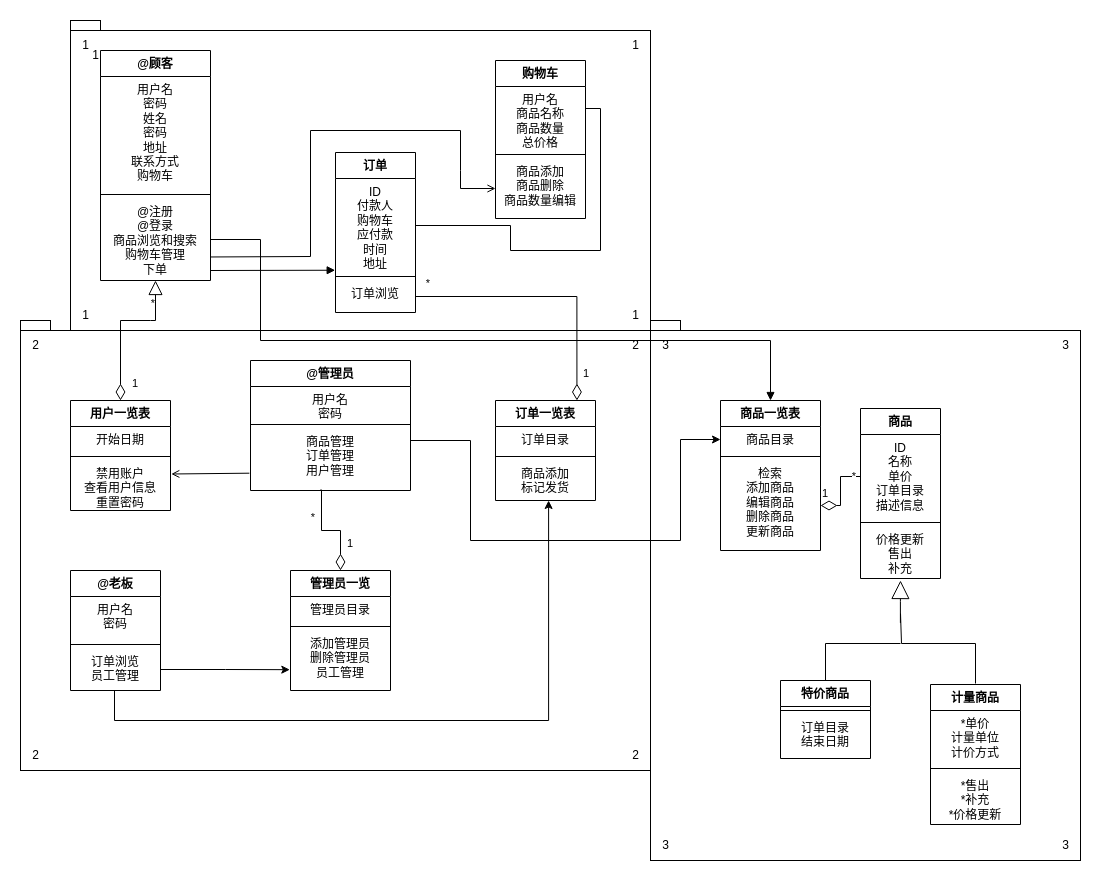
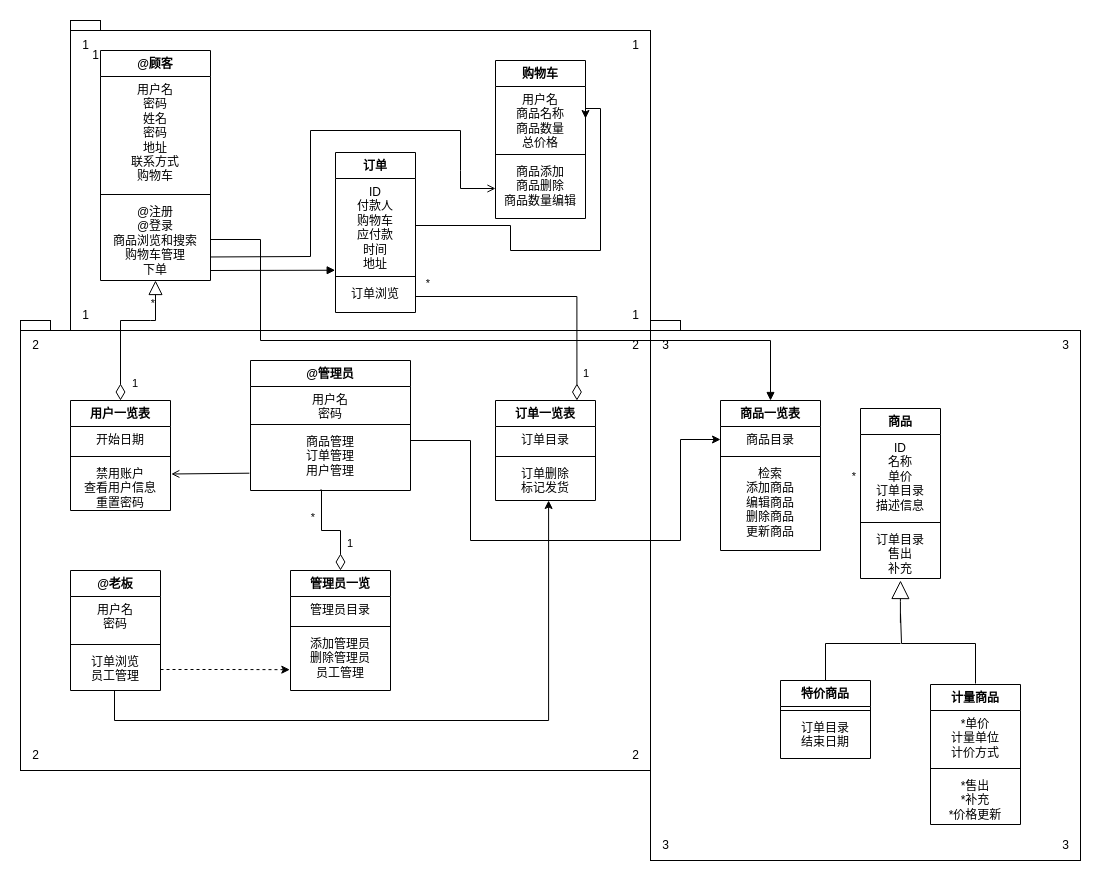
- <mxCell id="23" value="" style="endArrow=none;html=1;edgeStyle=orthogonalEdgeStyle;rounded=0;exitX=1;exitY=0.5;exitDx=0;exitDy=0;entryX=1;entryY=0.5;entryDx=0;entryDy=0;" edge="1" parent="1" source="6" target="16"><mxGeometry relative="1" as="geometry"><mxPoint x="320" y="200" as="sourcePoint" /><mxPoint x="480" y="200" as="targetPoint" /><Array as="points"><mxPoint x="510" y="225" /><mxPoint x="510" y="250" /><mxPoint x="600" y="250" /><mxPoint x="600" y="108" /><mxPoint x="585" y="108" /></Array></mxGeometry></mxCell>
+ <mxCell id="23" value="" style="endArrow=classic;html=1;edgeStyle=orthogonalEdgeStyle;rounded=0;exitX=1;exitY=0.5;exitDx=0;exitDy=0;entryX=1;entryY=0.5;entryDx=0;entryDy=0;" edge="1" parent="1" source="6" target="16"><mxGeometry relative="1" as="geometry"><mxPoint x="320" y="200" as="sourcePoint" /><mxPoint x="480" y="200" as="targetPoint" /><Array as="points"><mxPoint x="510" y="225" /><mxPoint x="510" y="250" /><mxPoint x="600" y="250" /><mxPoint x="600" y="108" /><mxPoint x="585" y="108" /></Array></mxGeometry></mxCell>
- <mxCell id="28" value="商品添加&lt;br&gt;标记发货" style="text;strokeColor=none;fillColor=none;align=center;verticalAlign=top;spacingLeft=4;spacingRight=4;overflow=hidden;rotatable=0;points=[[0,0.5],[1,0.5]];portConstraint=eastwest;whiteSpace=wrap;html=1;" vertex="1" parent="25"><mxGeometry y="60" width="100" height="40" as="geometry" /></mxCell>
+ <mxCell id="28" value="订单删除&lt;br&gt;标记发货" style="text;strokeColor=none;fillColor=none;align=center;verticalAlign=top;spacingLeft=4;spacingRight=4;overflow=hidden;rotatable=0;points=[[0,0.5],[1,0.5]];portConstraint=eastwest;whiteSpace=wrap;html=1;" vertex="1" parent="25"><mxGeometry y="60" width="100" height="40" as="geometry" /></mxCell>
- <mxCell id="78" value="1" style="endArrow=none;html=1;endSize=12;startArrow=diamondThin;startSize=14;startFill=0;edgeStyle=orthogonalEdgeStyle;align=left;verticalAlign=bottom;rounded=0;exitX=1;exitY=0.5;exitDx=0;exitDy=0;entryX=0;entryY=0.5;entryDx=0;entryDy=0;endFill=0;" edge="1" parent="1" source="66" target="69"><mxGeometry x="-1" y="3" relative="1" as="geometry"><mxPoint x="610" y="530" as="sourcePoint" /><mxPoint x="770" y="530" as="targetPoint" /></mxGeometry></mxCell>
- <mxCell id="71" value="价格更新&lt;br&gt;售出&lt;br&gt;补充" style="text;strokeColor=none;fillColor=none;align=center;verticalAlign=top;spacingLeft=4;spacingRight=4;overflow=hidden;rotatable=0;points=[[0,0.5],[1,0.5]];portConstraint=eastwest;whiteSpace=wrap;html=1;" vertex="1" parent="68"><mxGeometry y="118" width="80" height="52" as="geometry" /></mxCell>
+ <mxCell id="71" value="订单目录&lt;br&gt;售出&lt;br&gt;补充" style="text;strokeColor=none;fillColor=none;align=center;verticalAlign=top;spacingLeft=4;spacingRight=4;overflow=hidden;rotatable=0;points=[[0,0.5],[1,0.5]];portConstraint=eastwest;whiteSpace=wrap;html=1;" vertex="1" parent="68"><mxGeometry y="118" width="80" height="52" as="geometry" /></mxCell>
- <mxCell id="55" style="edgeStyle=orthogonalEdgeStyle;rounded=0;orthogonalLoop=1;jettySize=auto;html=1;entryX=-0.007;entryY=0.653;entryDx=0;entryDy=0;entryPerimeter=0;" edge="1" parent="1" source="43" target="47"><mxGeometry relative="1" as="geometry" /></mxCell>
+ <mxCell id="55" style="edgeStyle=orthogonalEdgeStyle;rounded=0;orthogonalLoop=1;jettySize=auto;html=1;entryX=-0.007;entryY=0.653;entryDx=0;entryDy=0;entryPerimeter=0;dashed=1;" edge="1" parent="1" source="43" target="47"><mxGeometry relative="1" as="geometry" /></mxCell>
